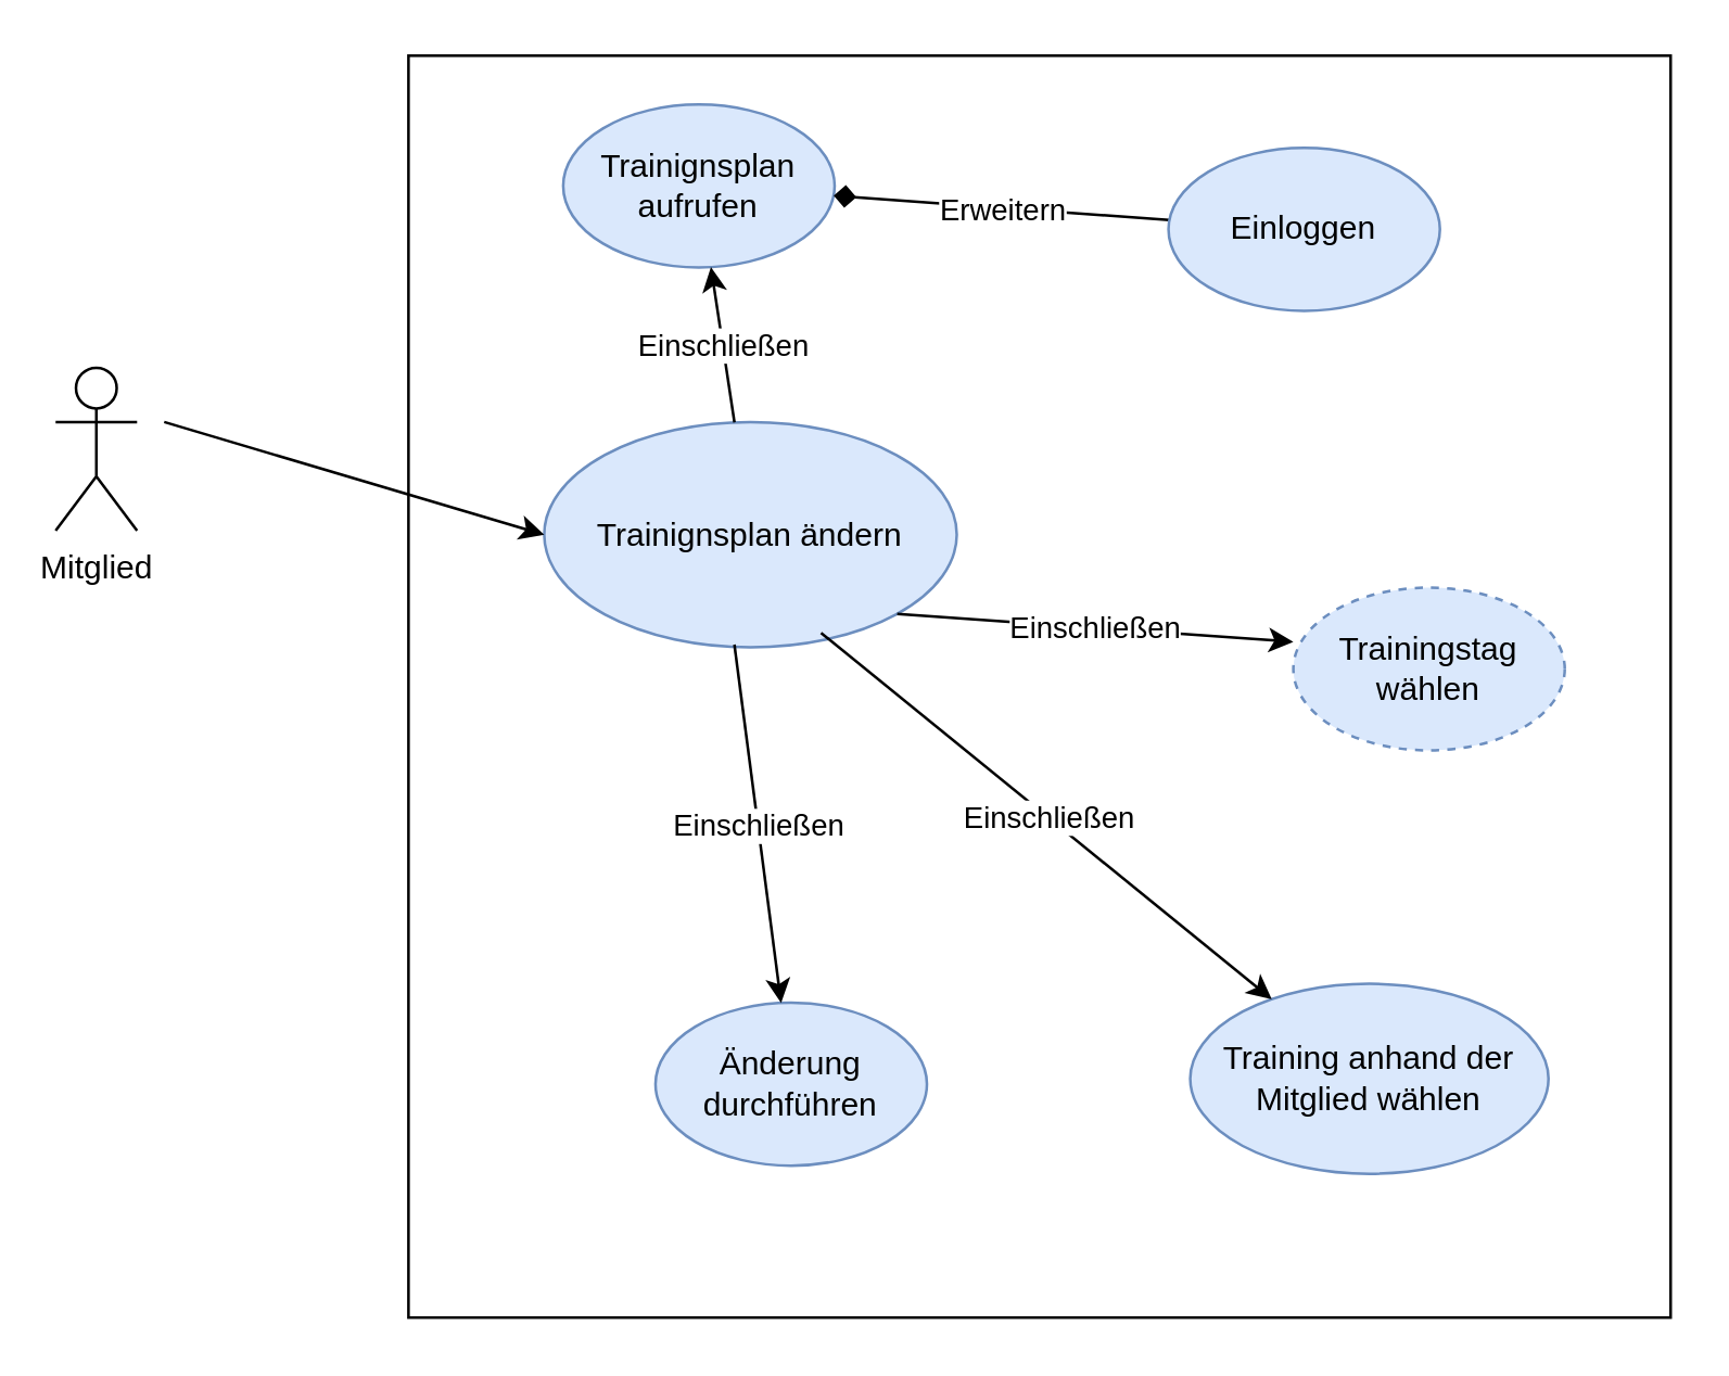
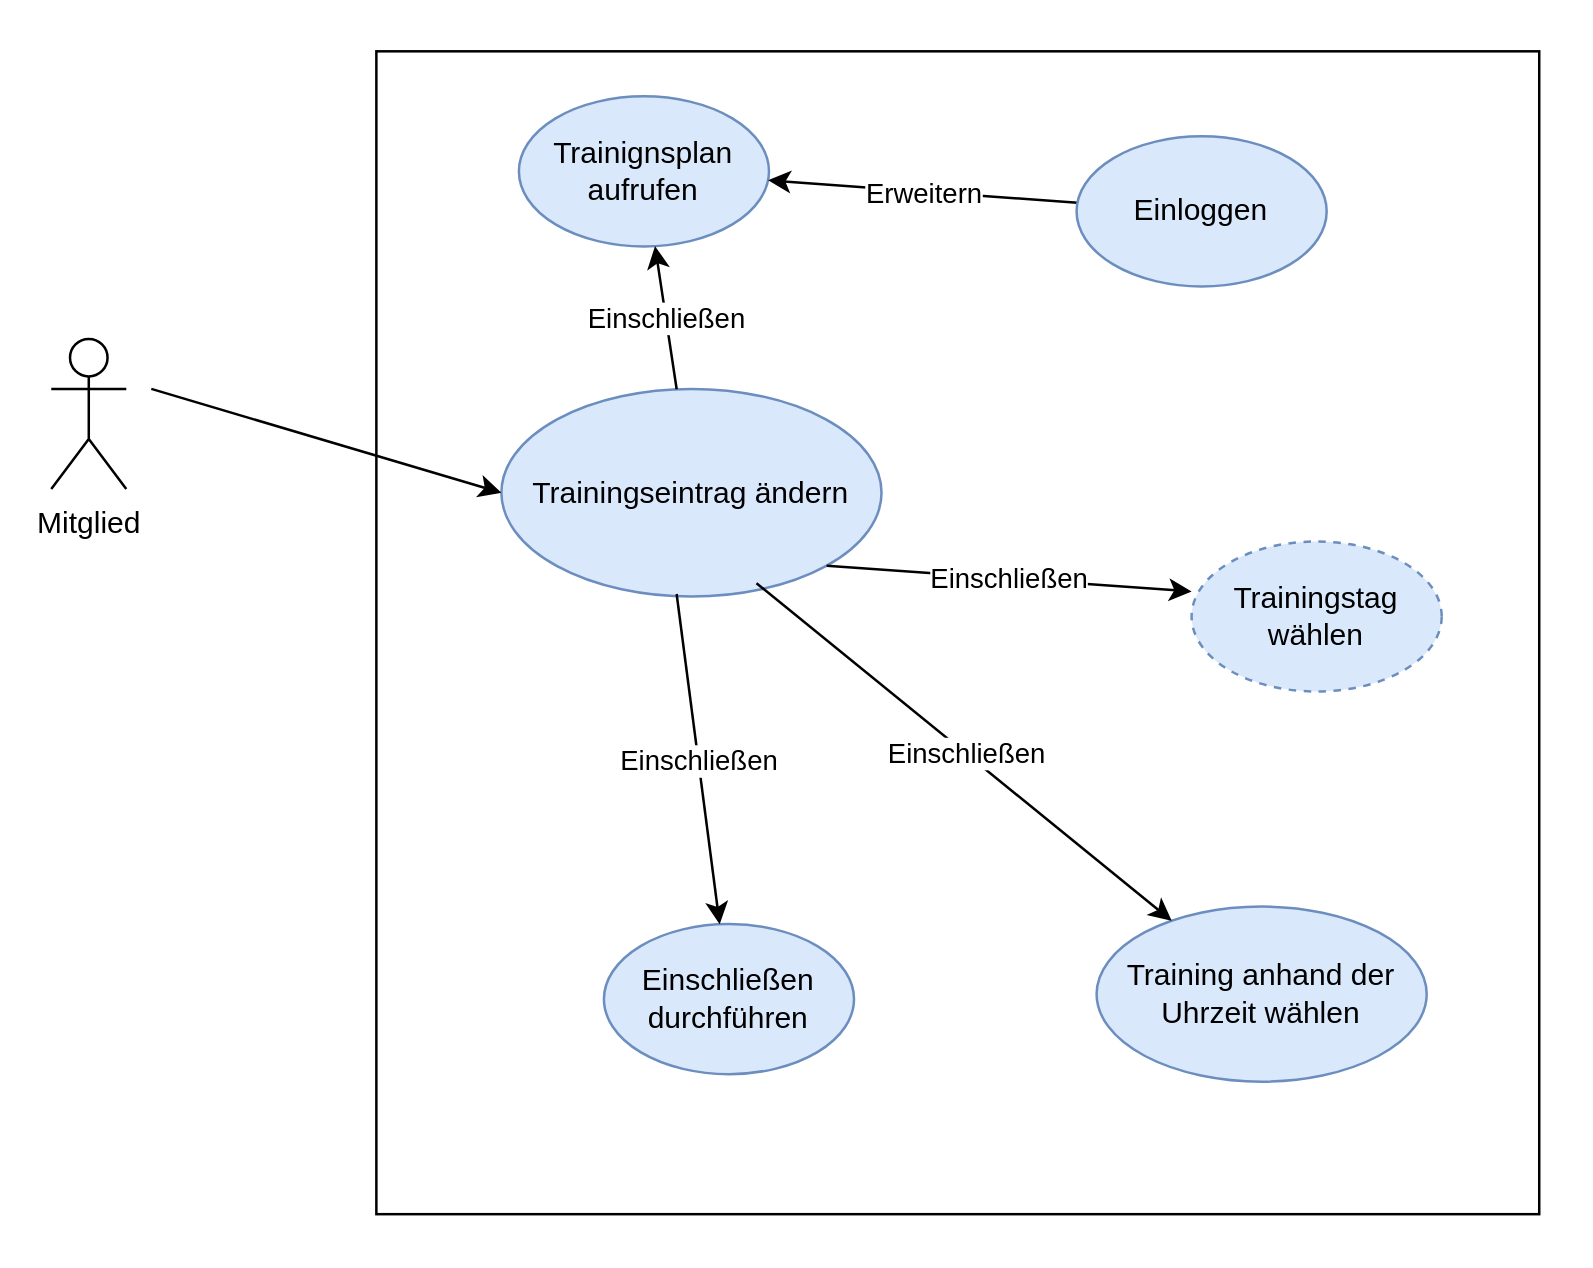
- <mxCell id="18" value="" style="endArrow=diamond;html=1;" parent="1" source="20" target="9" edge="1"><mxGeometry relative="1" as="geometry"><mxPoint x="394" y="108" as="sourcePoint" /><mxPoint x="494" y="108" as="targetPoint" /></mxGeometry></mxCell>
+ <mxCell id="18" value="" style="endArrow=classic;html=1;" parent="1" source="20" target="9" edge="1"><mxGeometry relative="1" as="geometry"><mxPoint x="394" y="108" as="sourcePoint" /><mxPoint x="494" y="108" as="targetPoint" /></mxGeometry></mxCell>
- <mxCell id="4" value="&lt;div&gt;Trainignsplan ändern&lt;br&gt;&lt;/div&gt;" style="ellipse;whiteSpace=wrap;html=1;fillColor=#dae8fc;strokeColor=#6c8ebf;" parent="1" vertex="1"><mxGeometry x="200" y="155" width="152" height="83" as="geometry" /></mxCell>
+ <mxCell id="4" value="&lt;div&gt;Trainingseintrag ändern&lt;br&gt;&lt;/div&gt;" style="ellipse;whiteSpace=wrap;html=1;fillColor=#dae8fc;strokeColor=#6c8ebf;" parent="1" vertex="1"><mxGeometry x="200" y="155" width="152" height="83" as="geometry" /></mxCell>
- <mxCell id="15" value="Training anhand der Mitglied wählen" style="ellipse;whiteSpace=wrap;html=1;fillColor=#dae8fc;strokeColor=#6c8ebf;" parent="1" vertex="1"><mxGeometry x="438" y="362" width="132" height="70" as="geometry" /></mxCell>
+ <mxCell id="15" value="Training anhand der Uhrzeit wählen" style="ellipse;whiteSpace=wrap;html=1;fillColor=#dae8fc;strokeColor=#6c8ebf;" parent="1" vertex="1"><mxGeometry x="438" y="362" width="132" height="70" as="geometry" /></mxCell>
- <mxCell id="12" value="Änderung durchführen" style="ellipse;whiteSpace=wrap;html=1;fillColor=#dae8fc;strokeColor=#6c8ebf;" parent="1" vertex="1"><mxGeometry x="241" y="369" width="100" height="60" as="geometry" /></mxCell>
+ <mxCell id="12" value="Einschließen durchführen" style="ellipse;whiteSpace=wrap;html=1;fillColor=#dae8fc;strokeColor=#6c8ebf;" parent="1" vertex="1"><mxGeometry x="241" y="369" width="100" height="60" as="geometry" /></mxCell>
